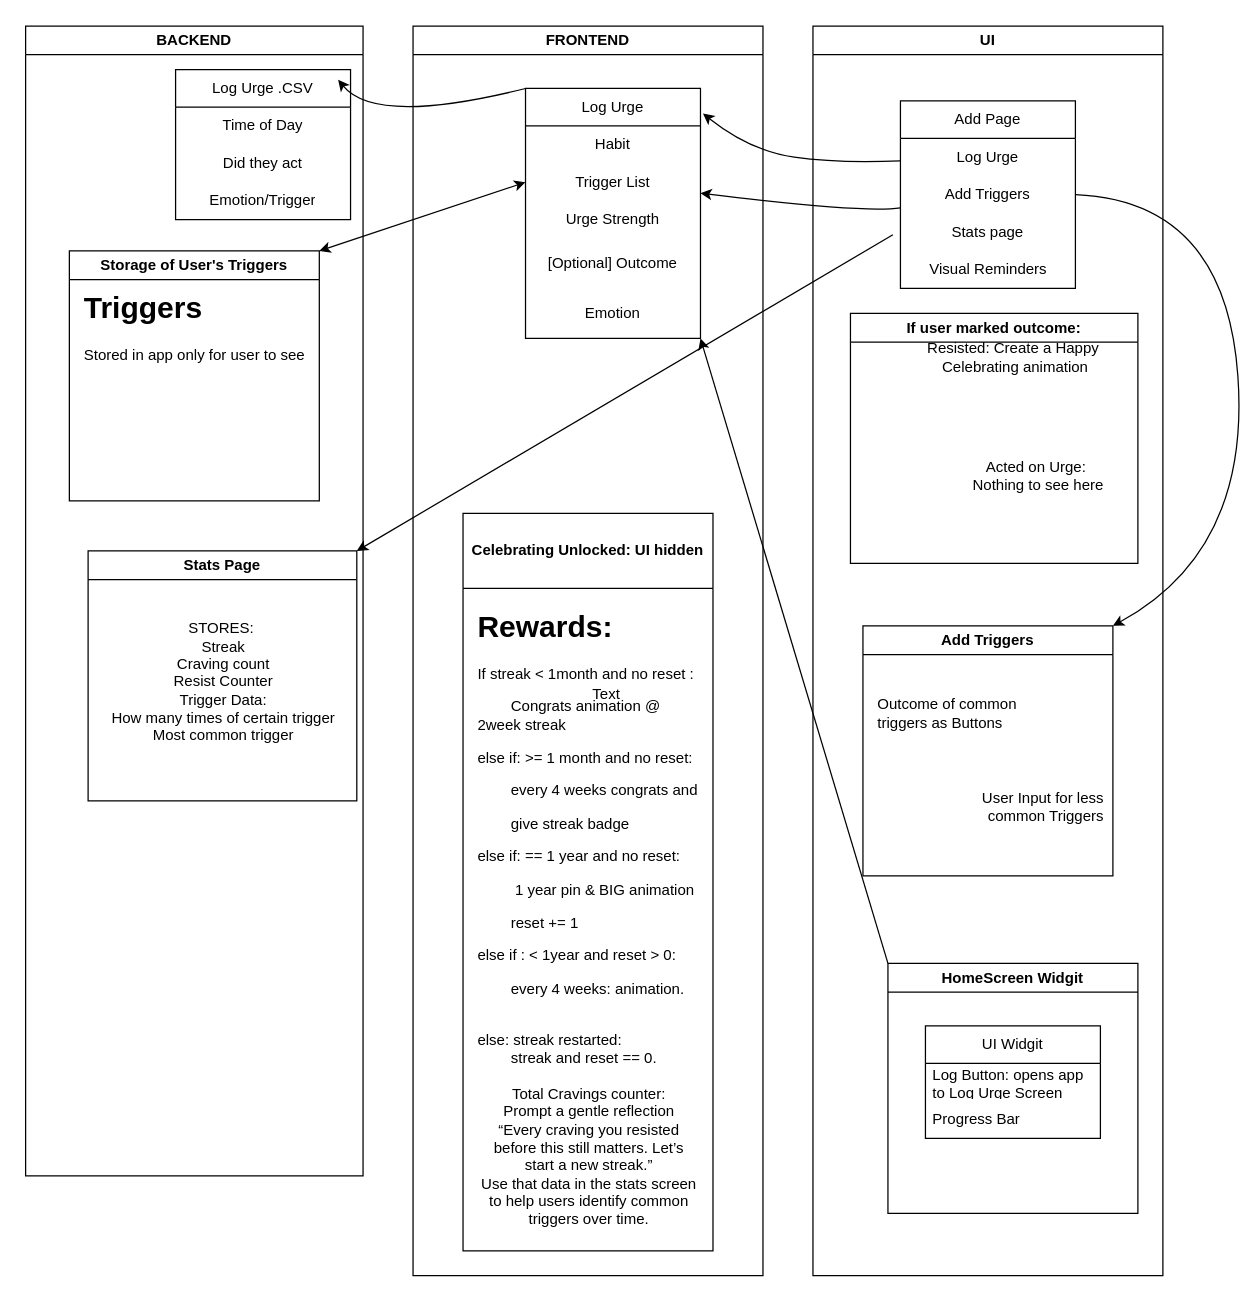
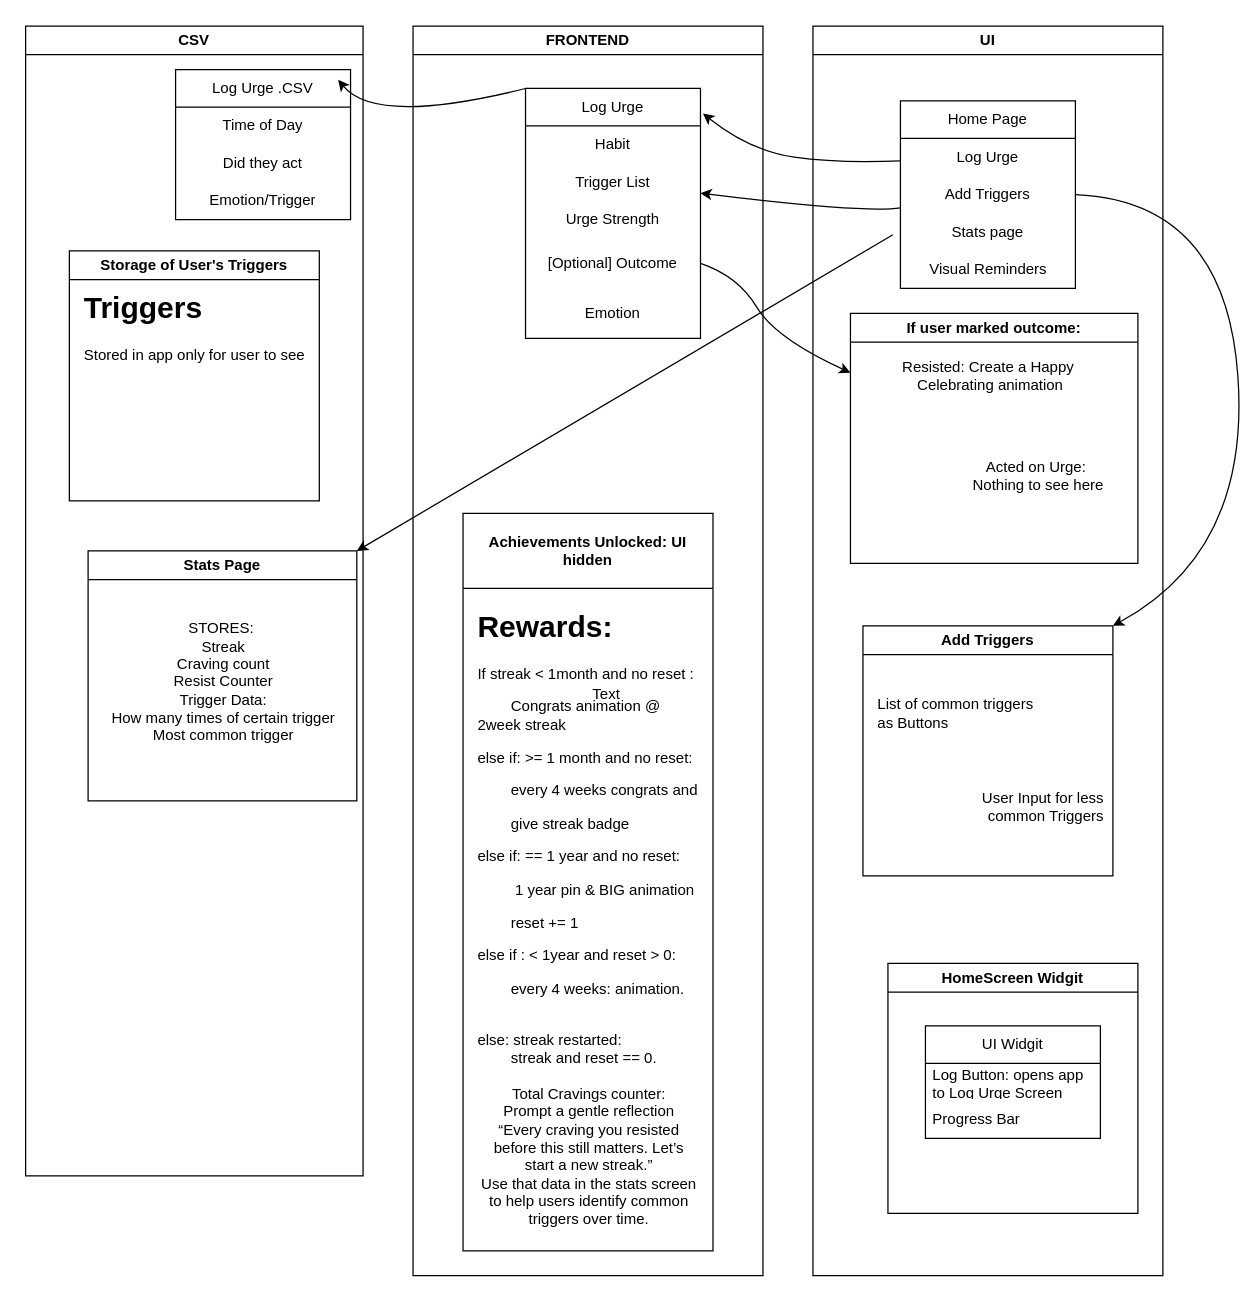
- <mxCell id="2" value="BACKEND" style="swimlane;whiteSpace=wrap;html=1;" vertex="1" parent="1"><mxGeometry x="20" y="20" width="270" height="920" as="geometry" /></mxCell>
+ <mxCell id="2" value="CSV" style="swimlane;whiteSpace=wrap;html=1;" vertex="1" parent="1"><mxGeometry x="20" y="20" width="270" height="920" as="geometry" /></mxCell>
- <mxCell id="21" value="Add Page" style="swimlane;fontStyle=0;childLayout=stackLayout;horizontal=1;startSize=30;horizontalStack=0;resizeParent=1;resizeParentMax=0;resizeLast=0;collapsible=1;marginBottom=0;whiteSpace=wrap;html=1;" vertex="1" parent="20"><mxGeometry x="70" y="60" width="140" height="150" as="geometry" /></mxCell>
+ <mxCell id="21" value="Home Page" style="swimlane;fontStyle=0;childLayout=stackLayout;horizontal=1;startSize=30;horizontalStack=0;resizeParent=1;resizeParentMax=0;resizeLast=0;collapsible=1;marginBottom=0;whiteSpace=wrap;html=1;" vertex="1" parent="20"><mxGeometry x="70" y="60" width="140" height="150" as="geometry" /></mxCell>
- <mxCell id="41" value="" style="endArrow=classic;startArrow=classic;html=1;rounded=0;entryX=0;entryY=0.5;entryDx=0;entryDy=0;exitX=1;exitY=0;exitDx=0;exitDy=0;" edge="1" parent="1" source="7" target="14"><mxGeometry width="50" height="50" relative="1" as="geometry"><mxPoint x="410" y="580" as="sourcePoint" /><mxPoint x="460" y="530" as="targetPoint" /></mxGeometry></mxCell>
+ <mxCell id="39" value="" style="curved=1;endArrow=classic;html=1;rounded=0;exitX=1;exitY=0.5;exitDx=0;exitDy=0;" edge="1" parent="1" source="16" target="26"><mxGeometry width="50" height="50" relative="1" as="geometry"><mxPoint x="410" y="580" as="sourcePoint" /><mxPoint x="720" y="290" as="targetPoint" /><Array as="points"><mxPoint x="590" y="220" /><mxPoint x="620" y="270" /></Array></mxGeometry></mxCell>
- <mxCell id="27" value="&lt;div&gt;Resisted: Create a Happy&lt;/div&gt;&lt;div&gt;&amp;nbsp;Celebrating animation&lt;/div&gt;" style="text;html=1;align=center;verticalAlign=middle;resizable=0;points=[];autosize=1;strokeColor=none;fillColor=none;" vertex="1" parent="26"><mxGeometry x="50" y="15" width="160" height="40" as="geometry" /></mxCell>
+ <mxCell id="27" value="&lt;div&gt;Resisted: Create a Happy&lt;/div&gt;&lt;div&gt;&amp;nbsp;Celebrating animation&lt;/div&gt;" style="text;html=1;align=center;verticalAlign=middle;resizable=0;points=[];autosize=1;strokeColor=none;fillColor=none;" vertex="1" parent="26"><mxGeometry x="30" y="30" width="160" height="40" as="geometry" /></mxCell>
- <mxCell id="18" value="&lt;div&gt;Celebrating Unlocked: UI hidden&lt;/div&gt;" style="swimlane;whiteSpace=wrap;html=1;startSize=60;" vertex="1" parent="11"><mxGeometry x="40" y="390" width="200" height="590" as="geometry" /></mxCell>
+ <mxCell id="18" value="&lt;div&gt;Achievements Unlocked: UI hidden&lt;/div&gt;" style="swimlane;whiteSpace=wrap;html=1;startSize=60;" vertex="1" parent="11"><mxGeometry x="40" y="390" width="200" height="590" as="geometry" /></mxCell>
- <mxCell id="30" value="Outcome of common triggers as Buttons" style="text;html=1;align=left;verticalAlign=middle;whiteSpace=wrap;rounded=0;" vertex="1" parent="29"><mxGeometry x="10" y="40" width="140" height="60" as="geometry" /></mxCell>
+ <mxCell id="30" value="List of common triggers as Buttons" style="text;html=1;align=left;verticalAlign=middle;whiteSpace=wrap;rounded=0;" vertex="1" parent="29"><mxGeometry x="10" y="40" width="140" height="60" as="geometry" /></mxCell>
- <mxCell id="42" value="" style="endArrow=classic;html=1;rounded=0;exitX=0;exitY=0;exitDx=0;exitDy=0;entryX=1;entryY=1;entryDx=0;entryDy=0;" edge="1" parent="1" source="33" target="17"><mxGeometry width="50" height="50" relative="1" as="geometry"><mxPoint x="410" y="580" as="sourcePoint" /><mxPoint x="460" y="530" as="targetPoint" /></mxGeometry></mxCell>
